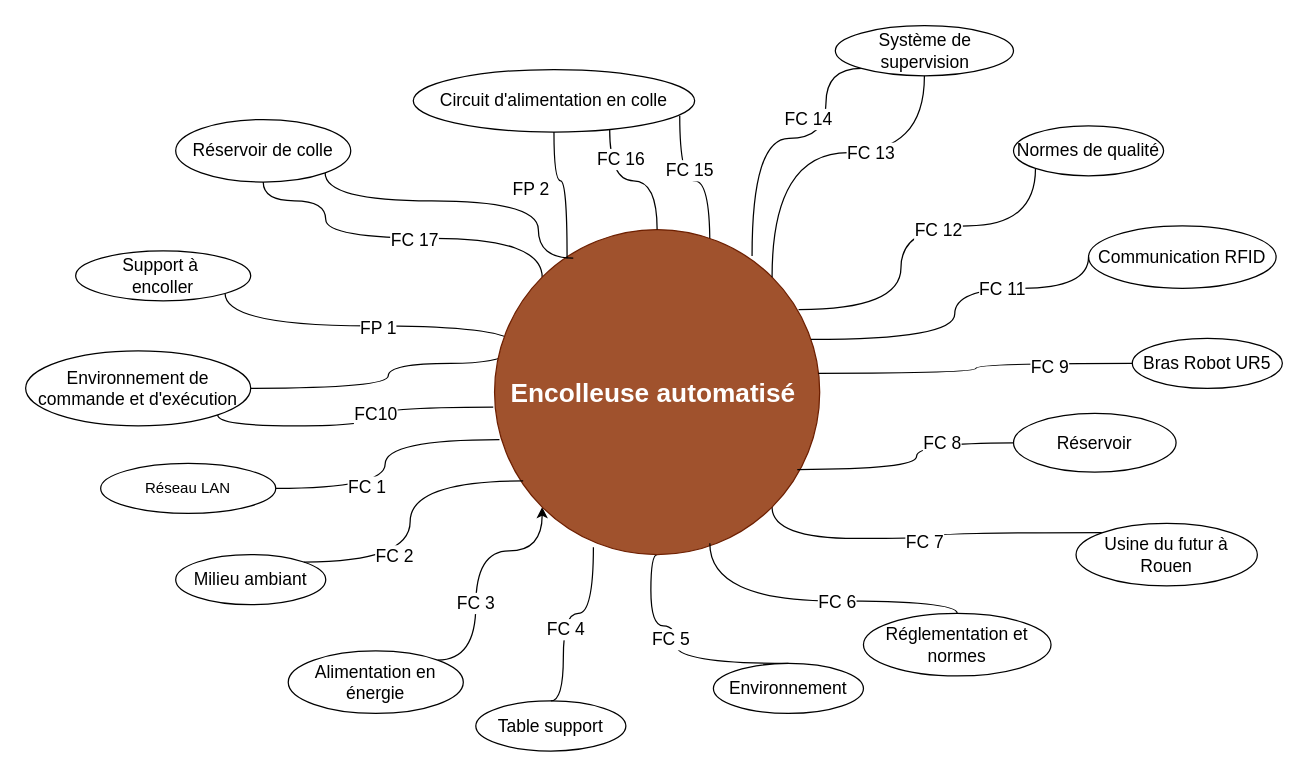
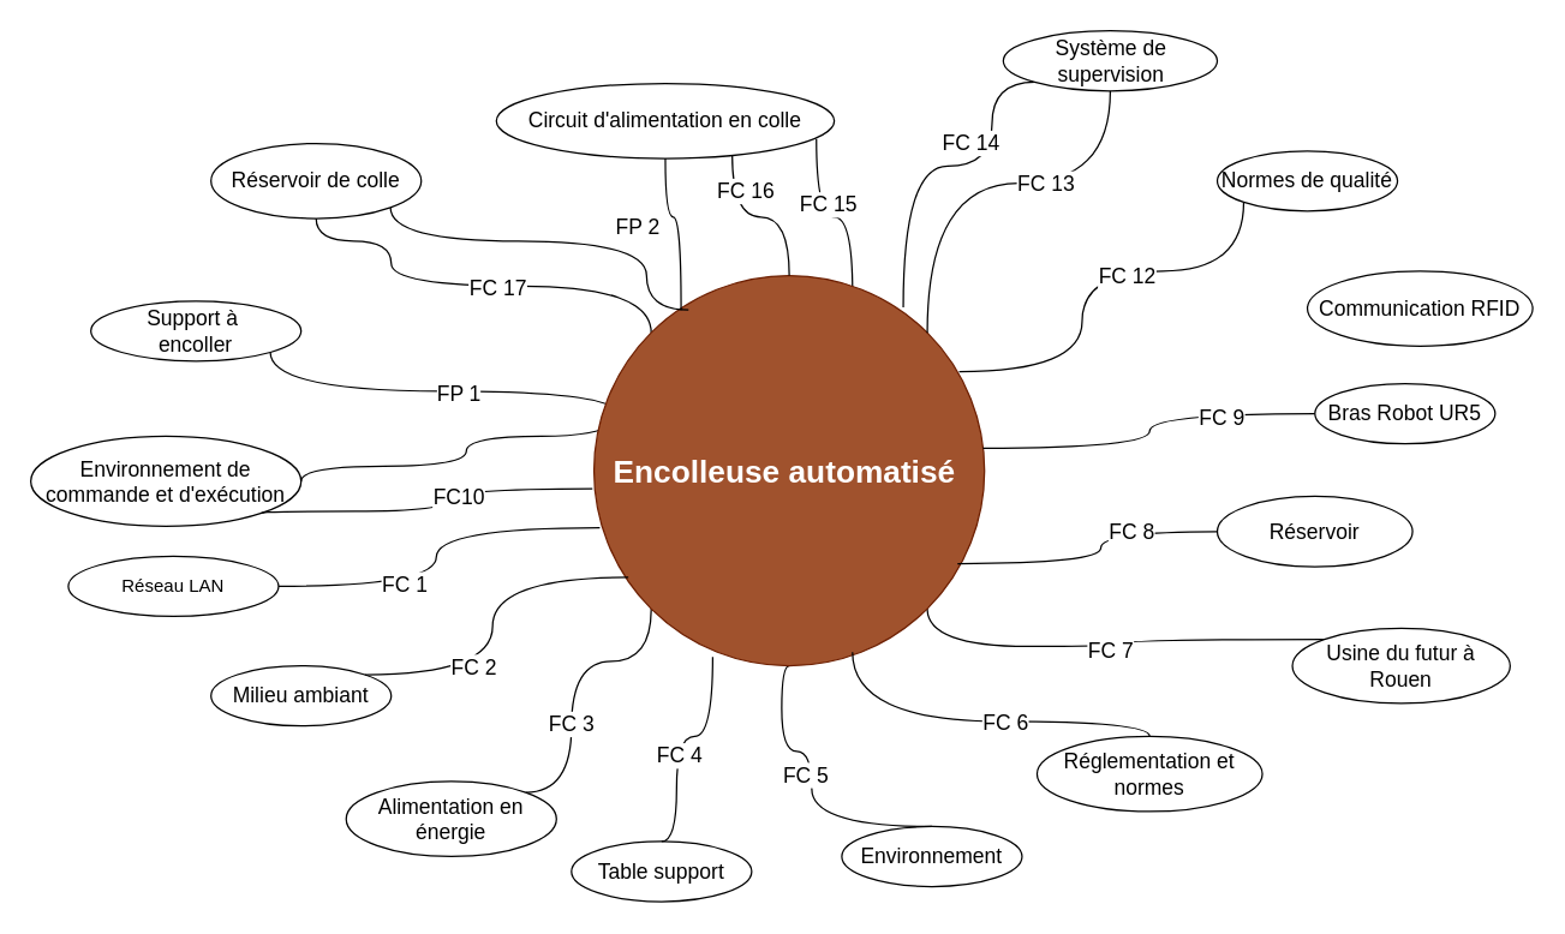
- <mxCell id="42" style="edgeStyle=orthogonalEdgeStyle;rounded=0;orthogonalLoop=1;jettySize=auto;html=1;exitX=0;exitY=0.5;exitDx=0;exitDy=0;entryX=0.973;entryY=0.338;entryDx=0;entryDy=0;entryPerimeter=0;curved=1;endArrow=none;startFill=0;" edge="1" parent="1" source="24" target="30"><mxGeometry relative="1" as="geometry"><Array as="points"><mxPoint x="870" y="230" /><mxPoint x="763" y="230" /><mxPoint x="763" y="271" /></Array></mxGeometry></mxCell>
- <mxCell id="43" value="&lt;span style=&quot;font-size: 14px;&quot;&gt;FC 11&lt;/span&gt;" style="edgeLabel;html=1;align=center;verticalAlign=middle;resizable=0;points=[];" vertex="1" connectable="0" parent="42"><mxGeometry x="-0.34" relative="1" as="geometry"><mxPoint as="offset" /></mxGeometry></mxCell>
- <mxCell id="23" value="Bras Robot UR5" style="ellipse;whiteSpace=wrap;html=1;fontSize=14;" vertex="1" parent="1"><mxGeometry x="905" y="270" width="120" height="40" as="geometry" /></mxCell>
+ <mxCell id="23" value="Bras Robot UR5" style="ellipse;whiteSpace=wrap;html=1;fontSize=14;" vertex="1" parent="1"><mxGeometry x="875" y="255" width="120" height="40" as="geometry" /></mxCell>
- <mxCell id="8" value="&lt;span style=&quot;font-size: 14px;&quot;&gt;Environnement de commande et d'exécution&lt;/span&gt;" style="ellipse;whiteSpace=wrap;html=1;" parent="1" vertex="1"><mxGeometry x="20" y="280" width="180" height="60" as="geometry" /></mxCell>
+ <mxCell id="8" value="&lt;span style=&quot;font-size: 14px;&quot;&gt;Environnement de commande et d'exécution&lt;/span&gt;" style="ellipse;whiteSpace=wrap;html=1;" parent="1" vertex="1"><mxGeometry x="20" y="290" width="180" height="60" as="geometry" /></mxCell>
- <mxCell id="9" value="Réseau LAN" style="ellipse;whiteSpace=wrap;html=1;" parent="1" vertex="1"><mxGeometry x="80" y="370" width="140" height="40" as="geometry" /></mxCell>
+ <mxCell id="9" value="Réseau LAN" style="ellipse;whiteSpace=wrap;html=1;" parent="1" vertex="1"><mxGeometry x="45" y="370" width="140" height="40" as="geometry" /></mxCell>
- <mxCell id="11" style="edgeStyle=orthogonalEdgeStyle;rounded=0;orthogonalLoop=1;jettySize=auto;html=1;exitX=1;exitY=0;exitDx=0;exitDy=0;entryX=0;entryY=1;entryDx=0;entryDy=0;curved=1;endArrow=classic;startFill=0;" edge="1" parent="1" source="13" target="30"><mxGeometry relative="1" as="geometry"><Array as="points"><mxPoint x="380" y="527" /><mxPoint x="380" y="440" /><mxPoint x="433" y="440" /></Array></mxGeometry></mxCell>
+ <mxCell id="11" style="edgeStyle=orthogonalEdgeStyle;rounded=0;orthogonalLoop=1;jettySize=auto;html=1;exitX=1;exitY=0;exitDx=0;exitDy=0;entryX=0;entryY=1;entryDx=0;entryDy=0;curved=1;endArrow=none;startFill=0;" edge="1" parent="1" source="13" target="30"><mxGeometry relative="1" as="geometry"><Array as="points"><mxPoint x="380" y="527" /><mxPoint x="380" y="440" /><mxPoint x="433" y="440" /></Array></mxGeometry></mxCell>
- <mxCell id="17" value="Environnement" style="ellipse;whiteSpace=wrap;html=1;fontSize=14;" parent="1" vertex="1"><mxGeometry x="570" y="530" width="120" height="40" as="geometry" /></mxCell>
+ <mxCell id="17" value="Environnement" style="ellipse;whiteSpace=wrap;html=1;fontSize=14;" parent="1" vertex="1"><mxGeometry x="560" y="550" width="120" height="40" as="geometry" /></mxCell>
